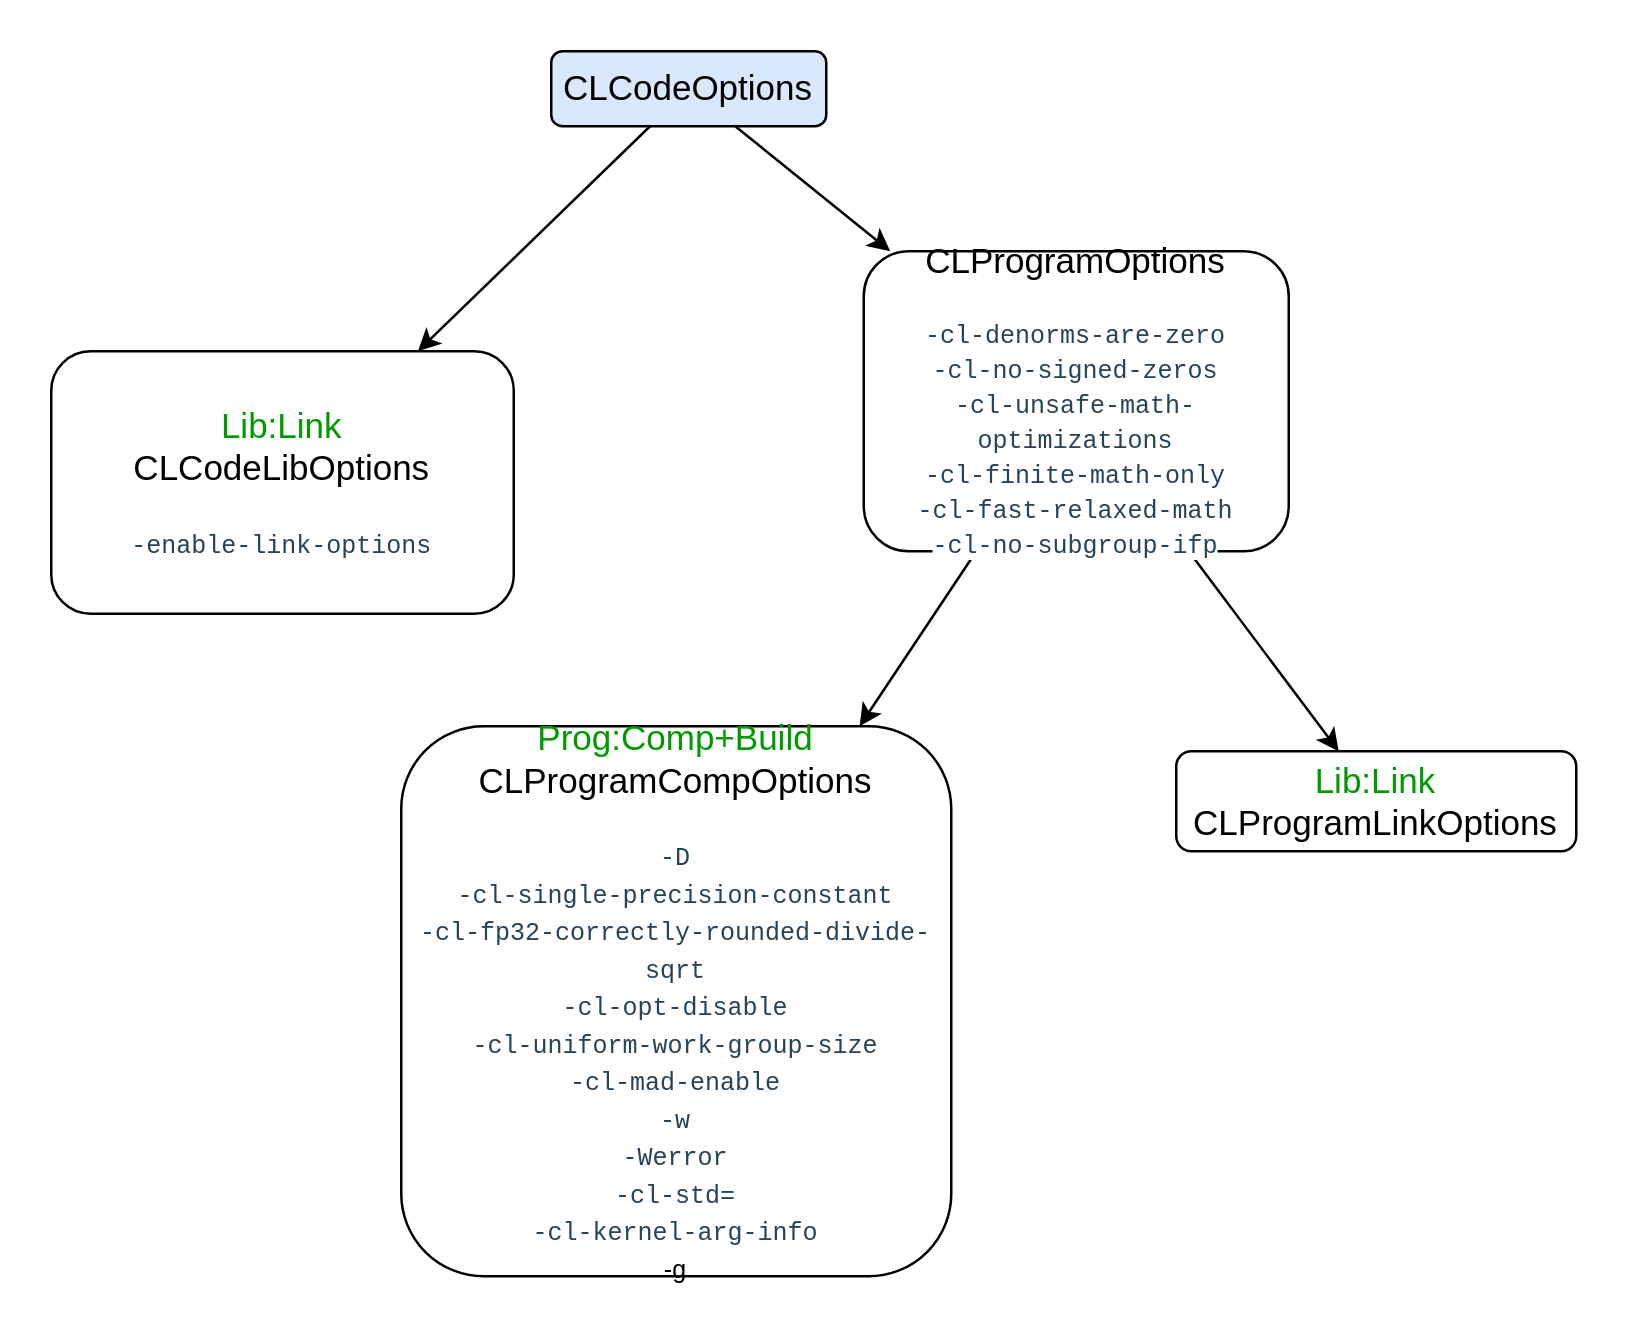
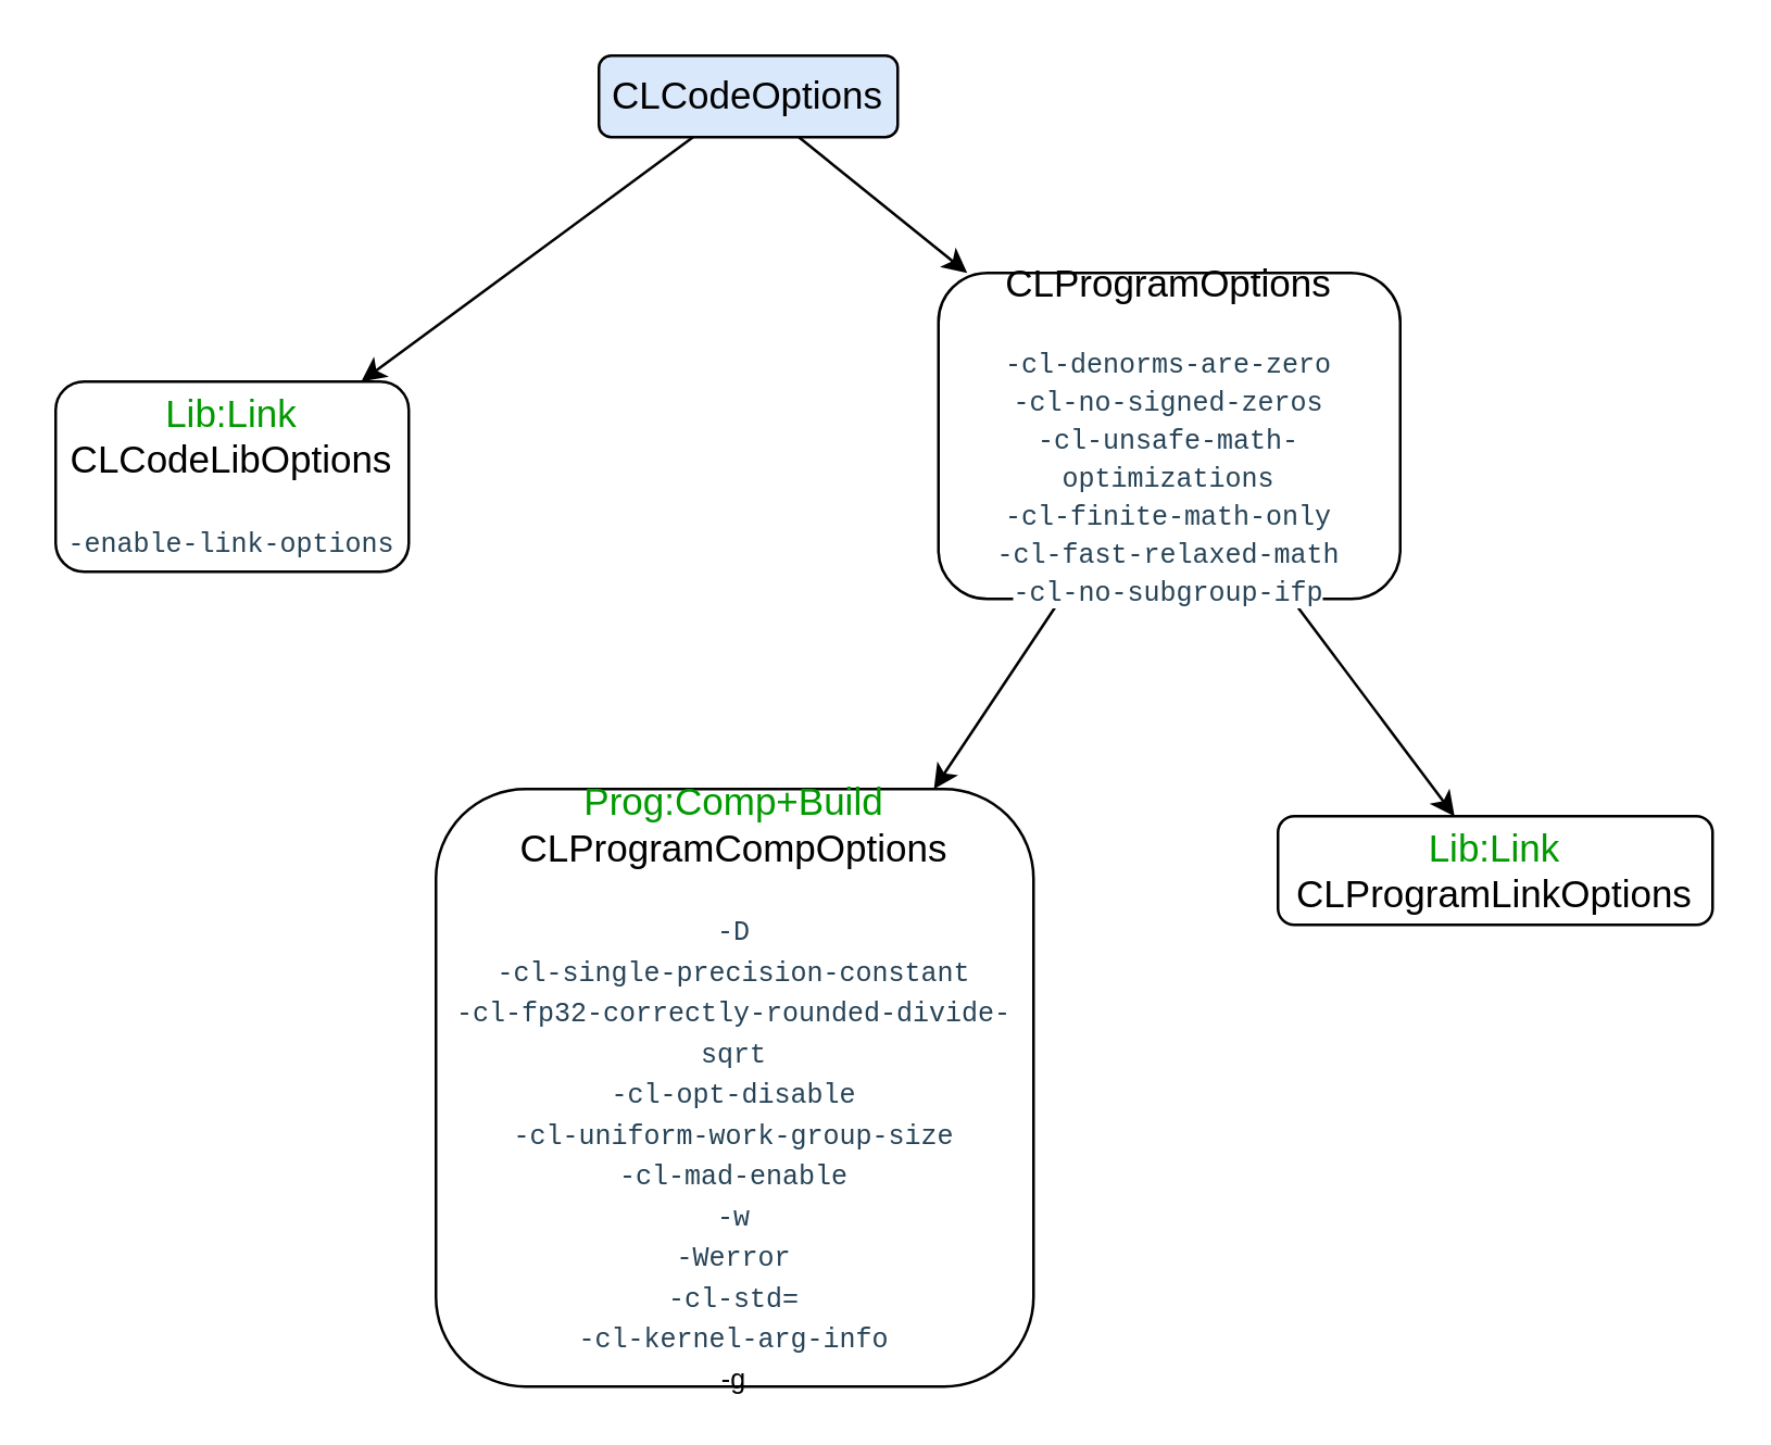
- <mxCell id="8" value="&lt;font style=&quot;&quot; color=&quot;#009900&quot;&gt;&lt;font style=&quot;font-size: 14px;&quot;&gt;Lib:Link&lt;/font&gt;&lt;br&gt;&lt;/font&gt;&lt;font style=&quot;&quot;&gt;&lt;font style=&quot;font-size: 14px;&quot;&gt;CLCodeLibOptions&lt;/font&gt;&lt;br&gt;&lt;br&gt;&lt;span style=&quot;font-size: 10px; color: rgb(38, 67, 87); font-family: Consolas, &amp;quot;Liberation Mono&amp;quot;, Courier, monospace; text-align: start; background-color: rgb(255, 255, 255);&quot;&gt;-enable-link-options&lt;/span&gt;&lt;/font&gt;" style="rounded=1;whiteSpace=wrap;html=1;" vertex="1" parent="1"><mxGeometry x="20" y="140" width="185" height="105" as="geometry" /></mxCell>
+ <mxCell id="8" value="&lt;font style=&quot;&quot; color=&quot;#009900&quot;&gt;&lt;font style=&quot;font-size: 14px;&quot;&gt;Lib:Link&lt;/font&gt;&lt;br&gt;&lt;/font&gt;&lt;font style=&quot;&quot;&gt;&lt;font style=&quot;font-size: 14px;&quot;&gt;CLCodeLibOptions&lt;/font&gt;&lt;br&gt;&lt;br&gt;&lt;span style=&quot;font-size: 10px; color: rgb(38, 67, 87); font-family: Consolas, &amp;quot;Liberation Mono&amp;quot;, Courier, monospace; text-align: start; background-color: rgb(255, 255, 255);&quot;&gt;-enable-link-options&lt;/span&gt;&lt;/font&gt;" style="rounded=1;whiteSpace=wrap;html=1;" vertex="1" parent="1"><mxGeometry x="20" y="140" width="130" height="70" as="geometry" /></mxCell>
